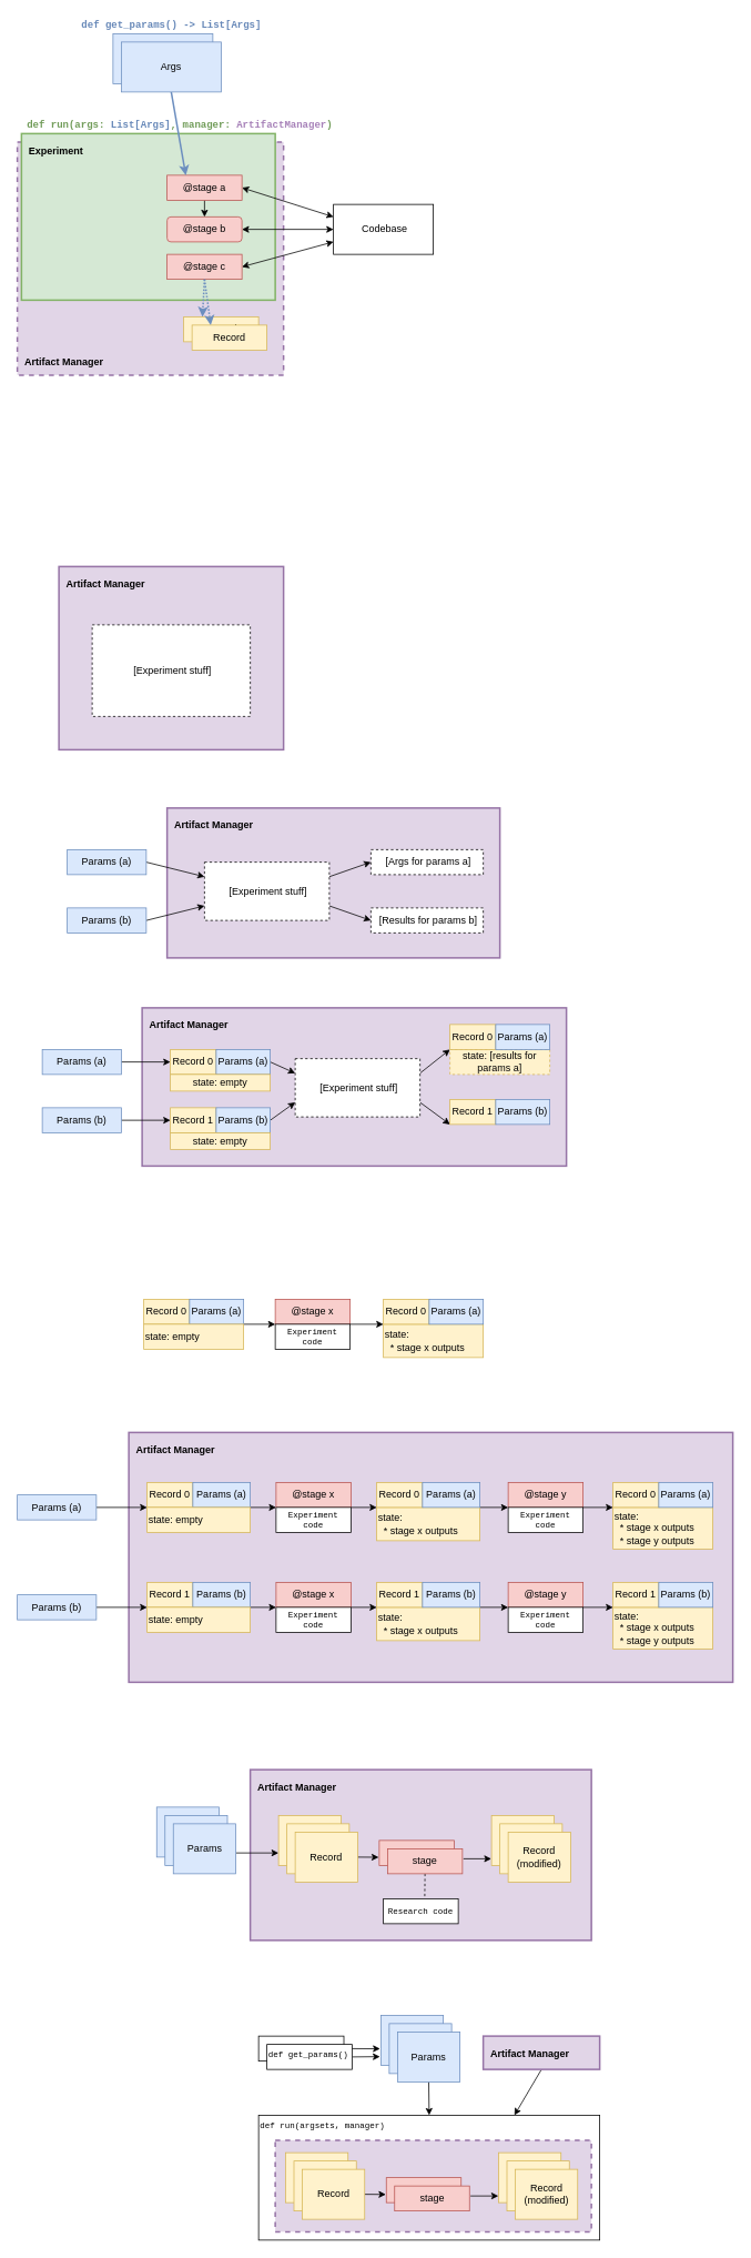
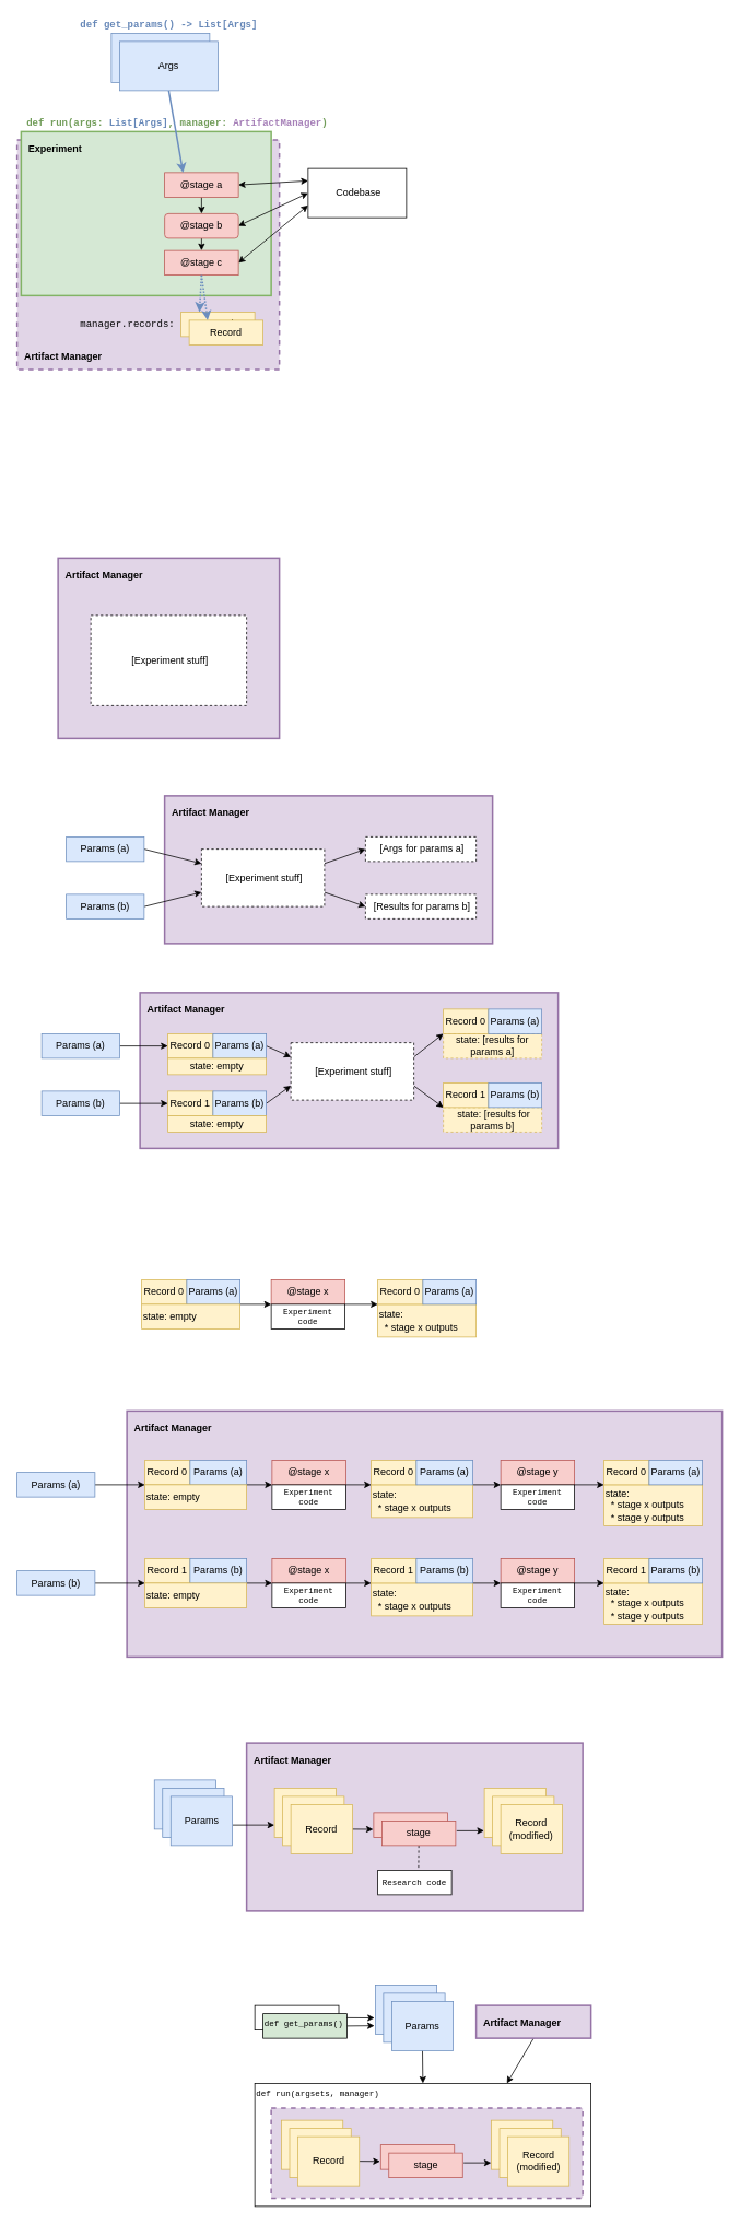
- <mxCell id="18" value="&amp;nbsp;Codebase" style="rounded=0;whiteSpace=wrap;html=1;" parent="1" vertex="1"><mxGeometry x="400" y="245" width="120" height="60" as="geometry" /></mxCell>
+ <mxCell id="18" value="&amp;nbsp;Codebase" style="rounded=0;whiteSpace=wrap;html=1;" parent="1" vertex="1"><mxGeometry x="375" y="205" width="120" height="60" as="geometry" /></mxCell>
+ <mxCell id="8" style="edgeStyle=none;rounded=0;orthogonalLoop=1;jettySize=auto;html=1;exitX=0.5;exitY=1;exitDx=0;exitDy=0;entryX=0.5;entryY=0;entryDx=0;entryDy=0;startArrow=none;startFill=0;" parent="1" source="9" target="15" edge="1"><mxGeometry relative="1" as="geometry" /></mxCell>
+ <mxCell id="22" value="manager.records:" style="text;html=1;align=center;verticalAlign=middle;whiteSpace=wrap;rounded=0;dashed=1;fontFamily=Courier New;" parent="1" vertex="1"><mxGeometry x="110" y="385" width="90" height="20" as="geometry" /></mxCell>
+ <mxCell id="44" value="&amp;nbsp;state: [results for params b]" style="rounded=0;whiteSpace=wrap;html=1;align=center;dashed=1;fillColor=#fff2cc;strokeColor=#d6b656;" parent="1" vertex="1"><mxGeometry x="540" y="1350" width="120" height="30" as="geometry" /></mxCell>
- <mxCell id="144" value="&lt;font face=&quot;Courier New&quot;&gt;def get_params()&lt;/font&gt;" style="rounded=0;whiteSpace=wrap;html=1;fontFamily=Lucida Console;fontSize=10;align=left;verticalAlign=top;" parent="1" vertex="1"><mxGeometry x="320" y="2455" width="102.5" height="30" as="geometry" /></mxCell>
+ <mxCell id="144" value="&lt;font face=&quot;Courier New&quot;&gt;def get_params()&lt;/font&gt;" style="rounded=0;whiteSpace=wrap;html=1;fontFamily=Lucida Console;fontSize=10;align=left;verticalAlign=top;fillColor=#d5e8d4;" parent="1" vertex="1"><mxGeometry x="320" y="2455" width="102.5" height="30" as="geometry" /></mxCell>
